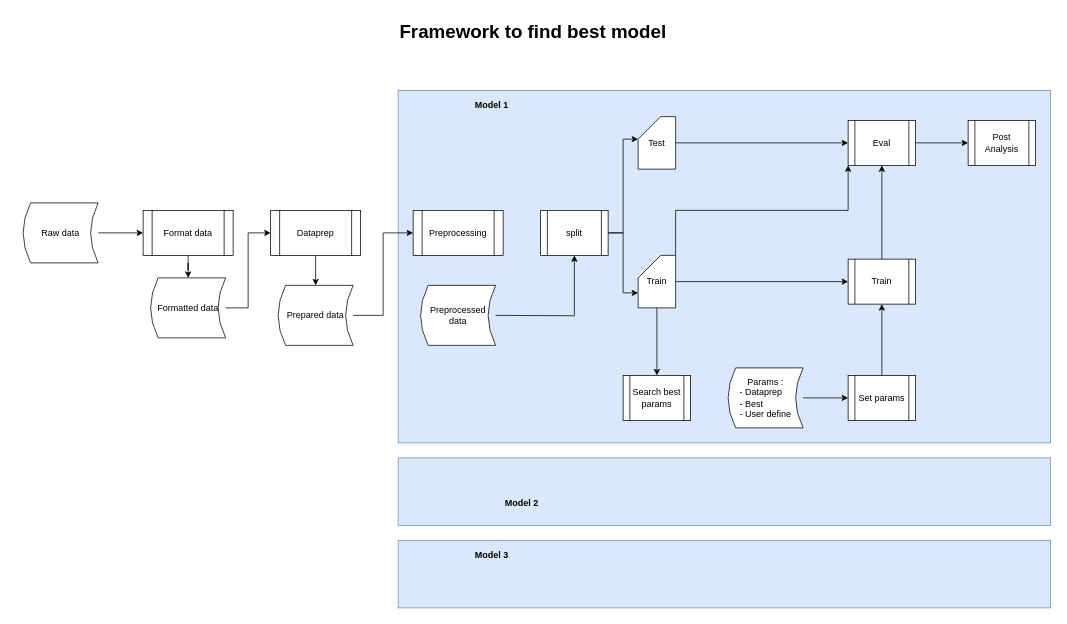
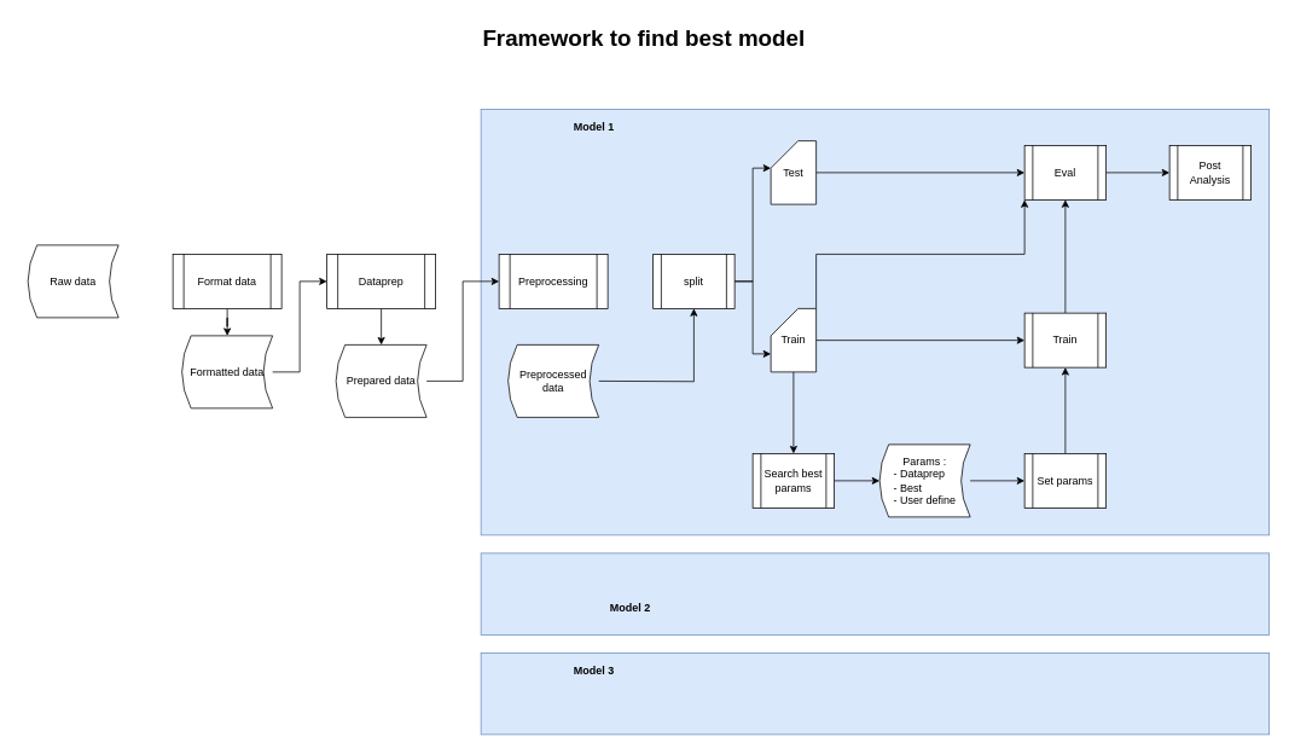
- <mxCell id="3" style="edgeStyle=orthogonalEdgeStyle;rounded=0;orthogonalLoop=1;jettySize=auto;html=1;entryX=0;entryY=0.5;entryDx=0;entryDy=0;" parent="1" source="4" target="6" edge="1"><mxGeometry relative="1" as="geometry" /></mxCell>
+ <mxCell id="25" style="edgeStyle=orthogonalEdgeStyle;rounded=0;orthogonalLoop=1;jettySize=auto;html=1;exitX=1;exitY=0.5;exitDx=0;exitDy=0;entryX=0;entryY=0.5;entryDx=0;entryDy=0;" parent="1" source="26" target="30" edge="1"><mxGeometry relative="1" as="geometry" /></mxCell>
